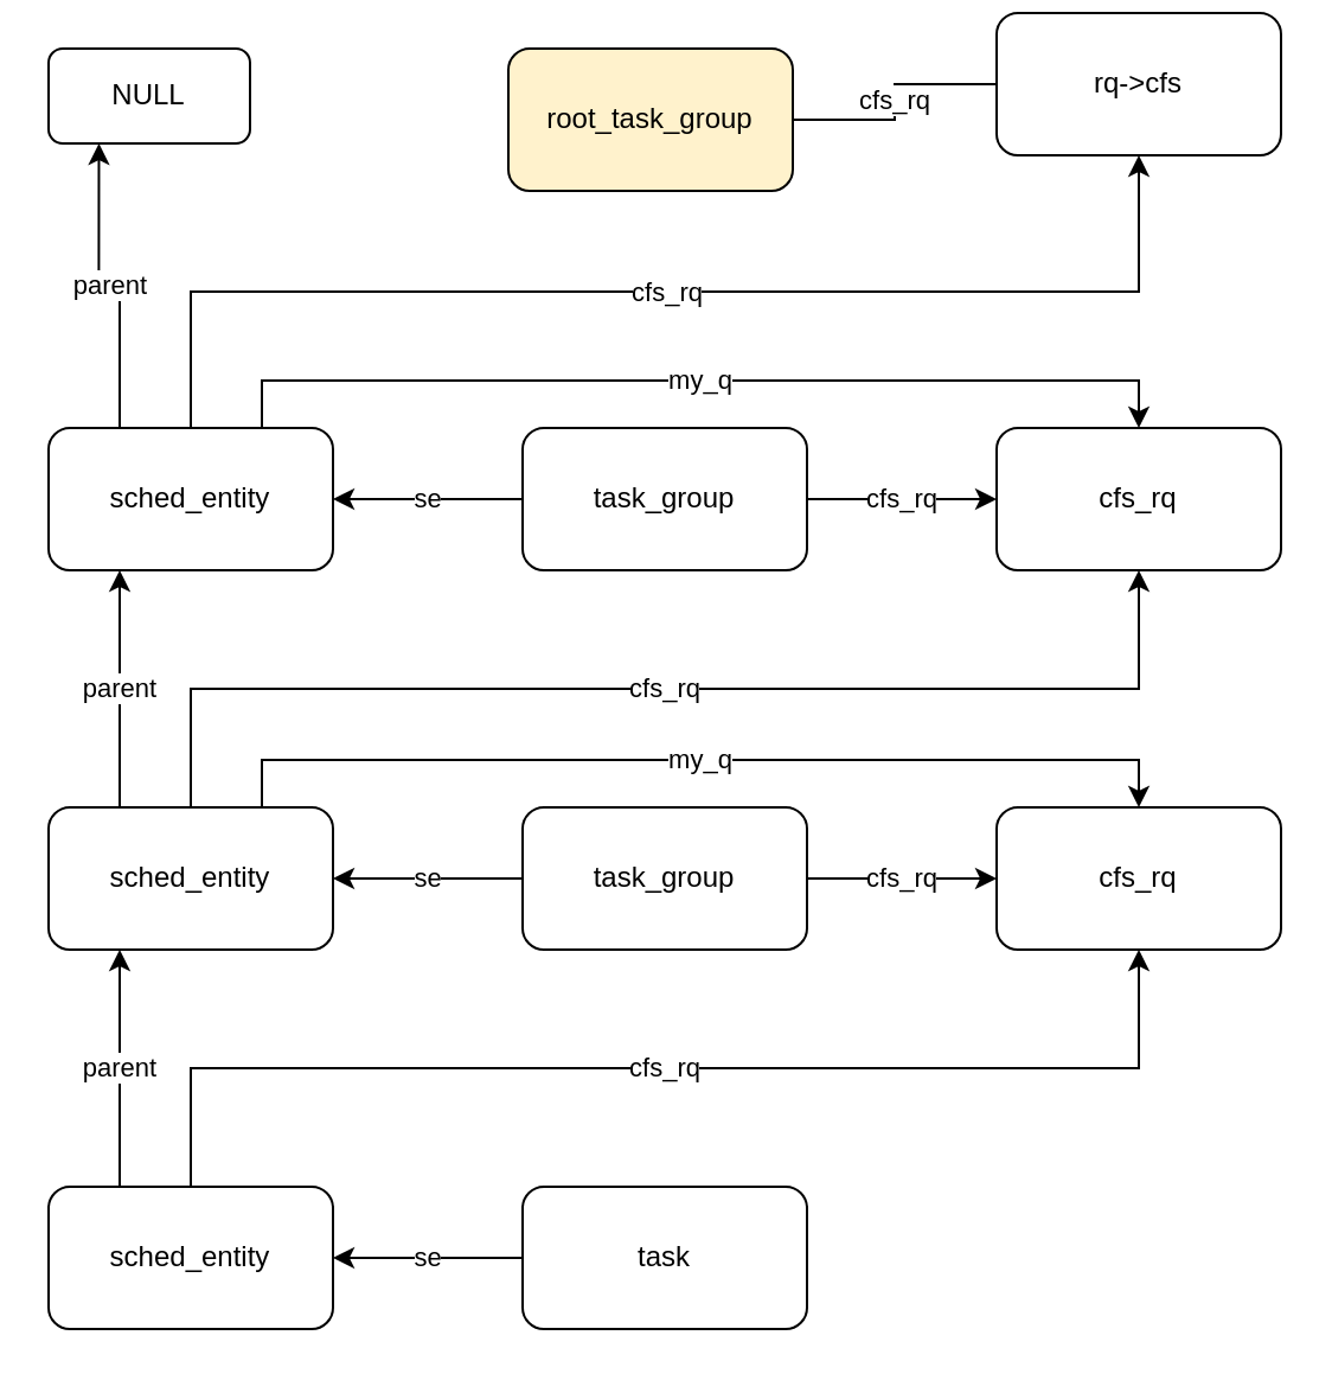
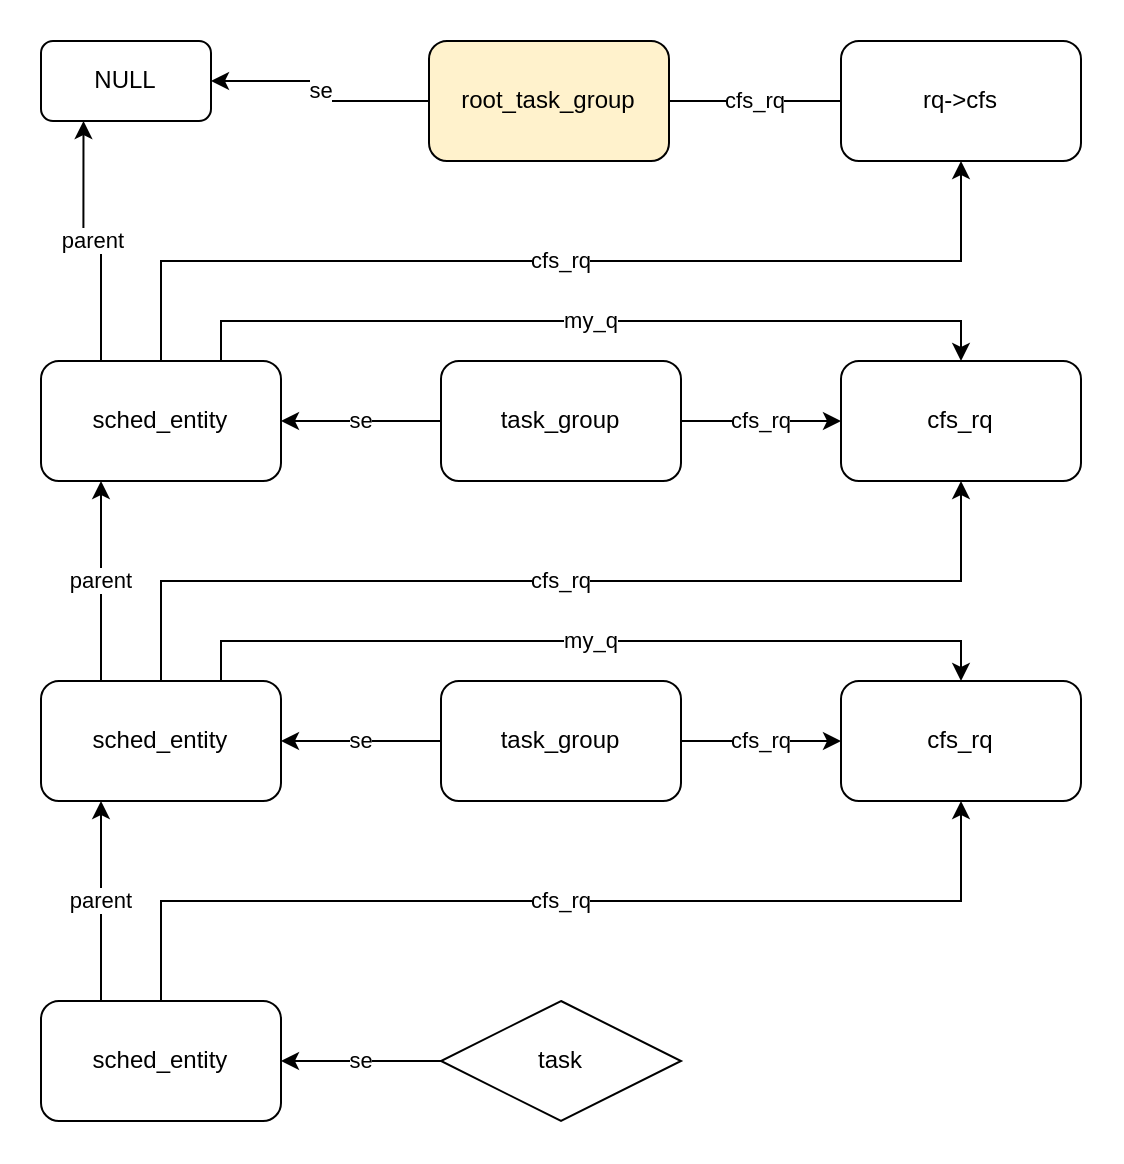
- <mxCell id="5" value="rq-&amp;gt;cfs" style="rounded=1;whiteSpace=wrap;html=1;" parent="1" vertex="1"><mxGeometry x="420" y="5" width="120" height="60" as="geometry" /></mxCell>
+ <mxCell id="5" value="rq-&amp;gt;cfs" style="rounded=1;whiteSpace=wrap;html=1;" parent="1" vertex="1"><mxGeometry x="420" y="20" width="120" height="60" as="geometry" /></mxCell>
+ <mxCell id="3" value="se" style="edgeStyle=orthogonalEdgeStyle;rounded=0;orthogonalLoop=1;jettySize=auto;html=1;exitX=0;exitY=0.5;exitDx=0;exitDy=0;" parent="1" source="4" target="6" edge="1"><mxGeometry relative="1" as="geometry" /></mxCell>
- <mxCell id="24" value="task" style="rounded=1;whiteSpace=wrap;html=1;" parent="1" vertex="1"><mxGeometry x="220" y="500" width="120" height="60" as="geometry" /></mxCell>
+ <mxCell id="24" value="task" style="rhombus;whiteSpace=wrap;html=1;" parent="1" vertex="1"><mxGeometry x="220" y="500" width="120" height="60" as="geometry" /></mxCell>
